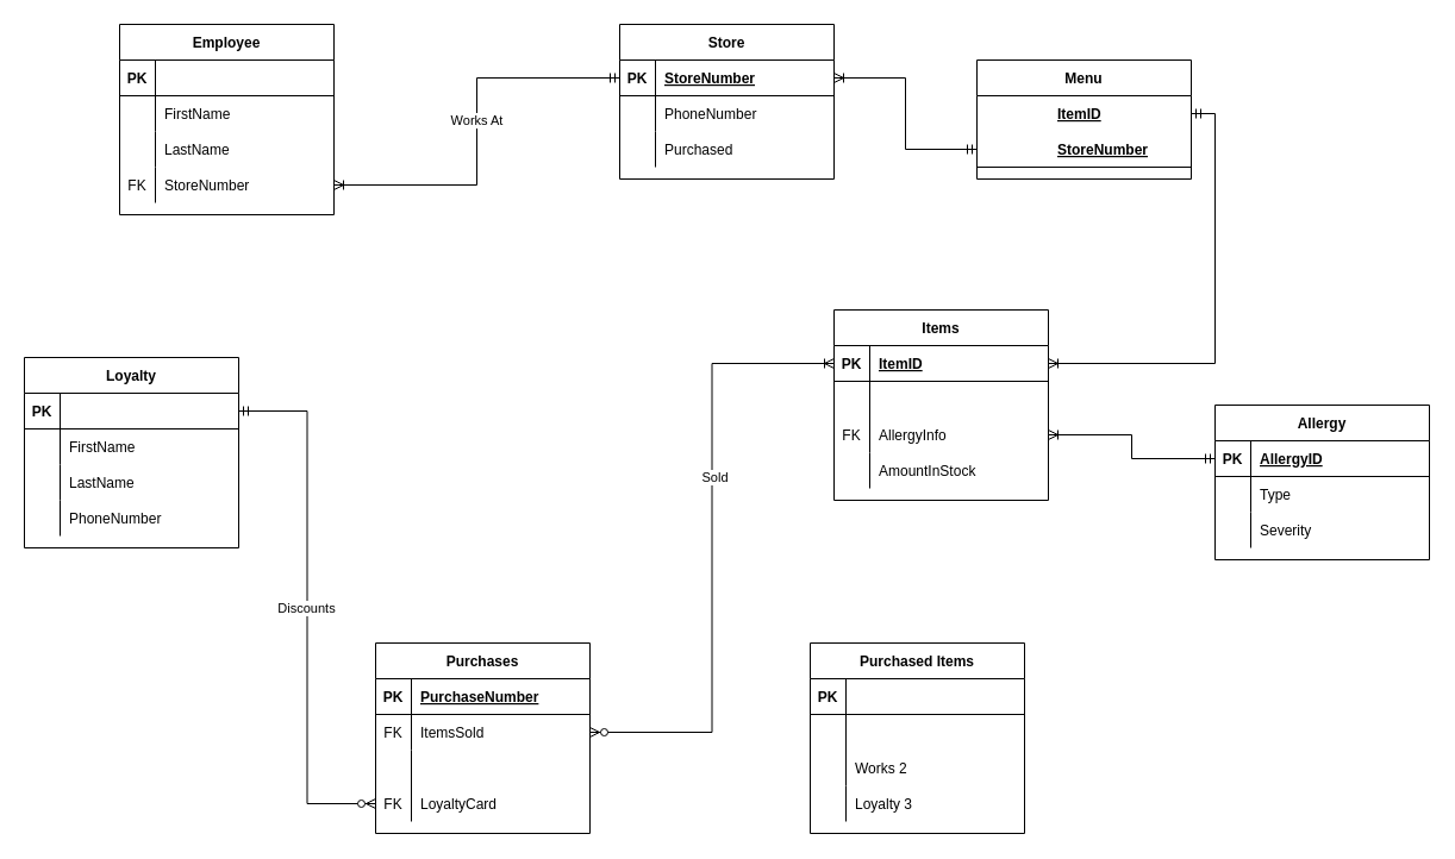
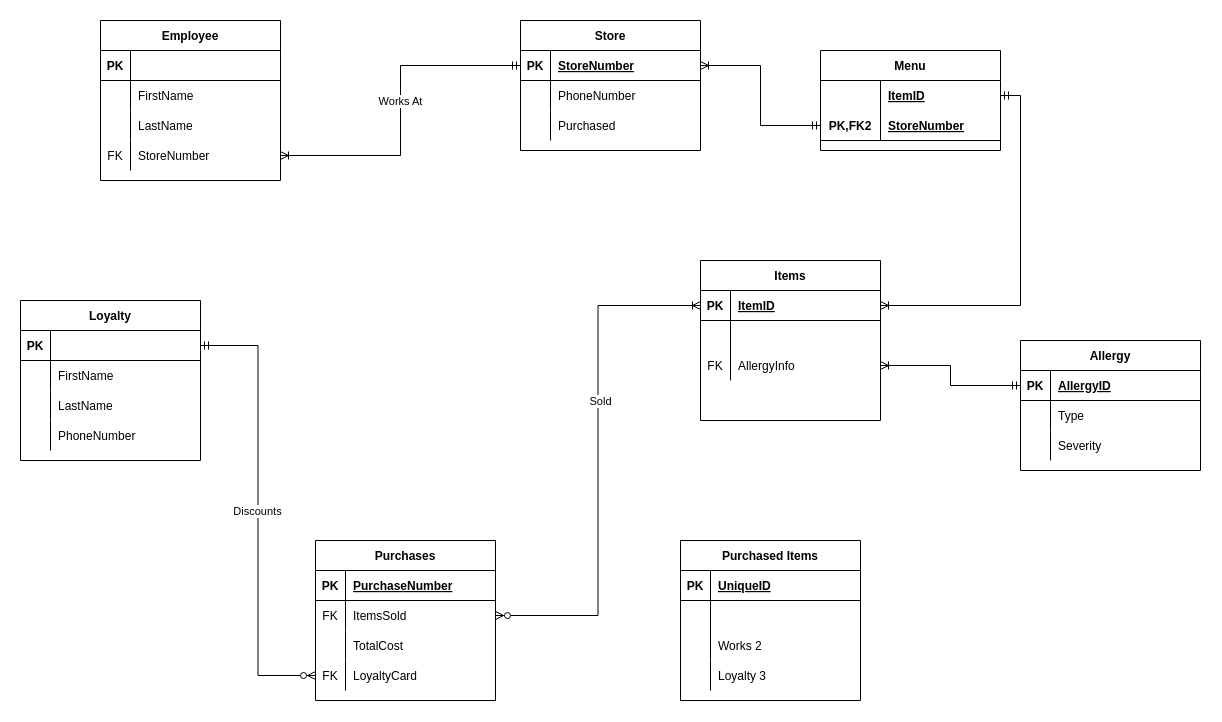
+ <mxCell id="96" value="PK,FK2" style="shape=partialRectangle;connectable=0;fillColor=none;top=0;left=0;bottom=0;right=0;fontStyle=1;overflow=hidden;" vertex="1" parent="95"><mxGeometry width="60" height="30" as="geometry" /></mxCell>
- <mxCell id="66" value="AmountInStock" style="shape=partialRectangle;connectable=0;fillColor=none;top=0;left=0;bottom=0;right=0;align=left;spacingLeft=6;overflow=hidden;" vertex="1" parent="64"><mxGeometry x="30" width="150" height="30" as="geometry" /></mxCell>
+ <mxCell id="70" value="UniqueID" style="shape=partialRectangle;connectable=0;fillColor=none;top=0;left=0;bottom=0;right=0;align=left;spacingLeft=6;fontStyle=5;overflow=hidden;" vertex="1" parent="68"><mxGeometry x="30" width="150" height="30" as="geometry" /></mxCell>
+ <mxCell id="45" value="TotalCost" style="shape=partialRectangle;connectable=0;fillColor=none;top=0;left=0;bottom=0;right=0;align=left;spacingLeft=6;overflow=hidden;" vertex="1" parent="43"><mxGeometry x="30" width="150" height="30" as="geometry" /></mxCell>
